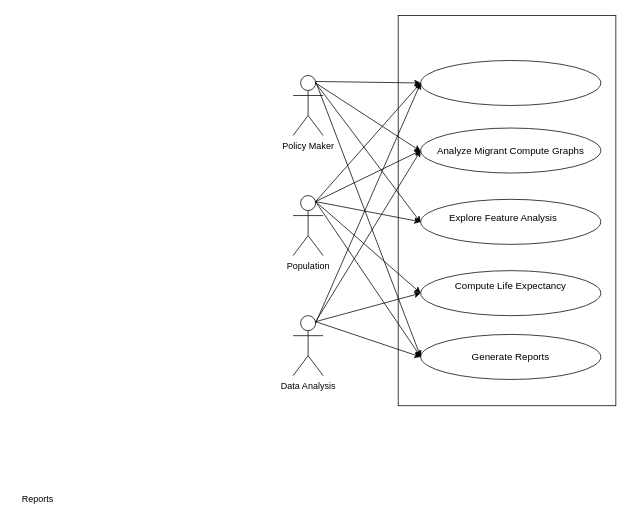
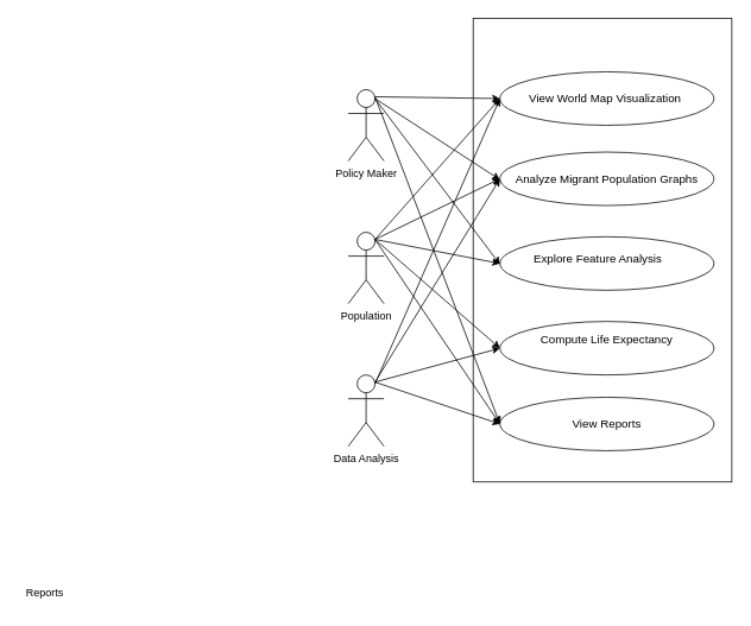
+ <mxCell id="8" value="View World Map Visualization&amp;nbsp;" style="text;html=1;align=center;verticalAlign=middle;whiteSpace=wrap;rounded=0;fontSize=13;" vertex="1" parent="1"><mxGeometry x="570" y="95" width="220" height="30" as="geometry" /></mxCell>
- <mxCell id="12" value="Analyze Migrant Compute Graphs" style="text;html=1;align=center;verticalAlign=middle;whiteSpace=wrap;rounded=0;fontSize=13;" vertex="1" parent="1"><mxGeometry x="575" y="185" width="210" height="30" as="geometry" /></mxCell>
+ <mxCell id="12" value="Analyze Migrant Population Graphs" style="text;html=1;align=center;verticalAlign=middle;whiteSpace=wrap;rounded=0;fontSize=13;" vertex="1" parent="1"><mxGeometry x="575" y="185" width="210" height="30" as="geometry" /></mxCell>
- <mxCell id="16" value="Generate Reports" style="text;html=1;align=center;verticalAlign=middle;whiteSpace=wrap;rounded=0;fontSize=13;" vertex="1" parent="1"><mxGeometry x="575" y="460" width="210" height="30" as="geometry" /></mxCell>
+ <mxCell id="16" value="View Reports" style="text;html=1;align=center;verticalAlign=middle;whiteSpace=wrap;rounded=0;fontSize=13;" vertex="1" parent="1"><mxGeometry x="575" y="460" width="210" height="30" as="geometry" /></mxCell>
